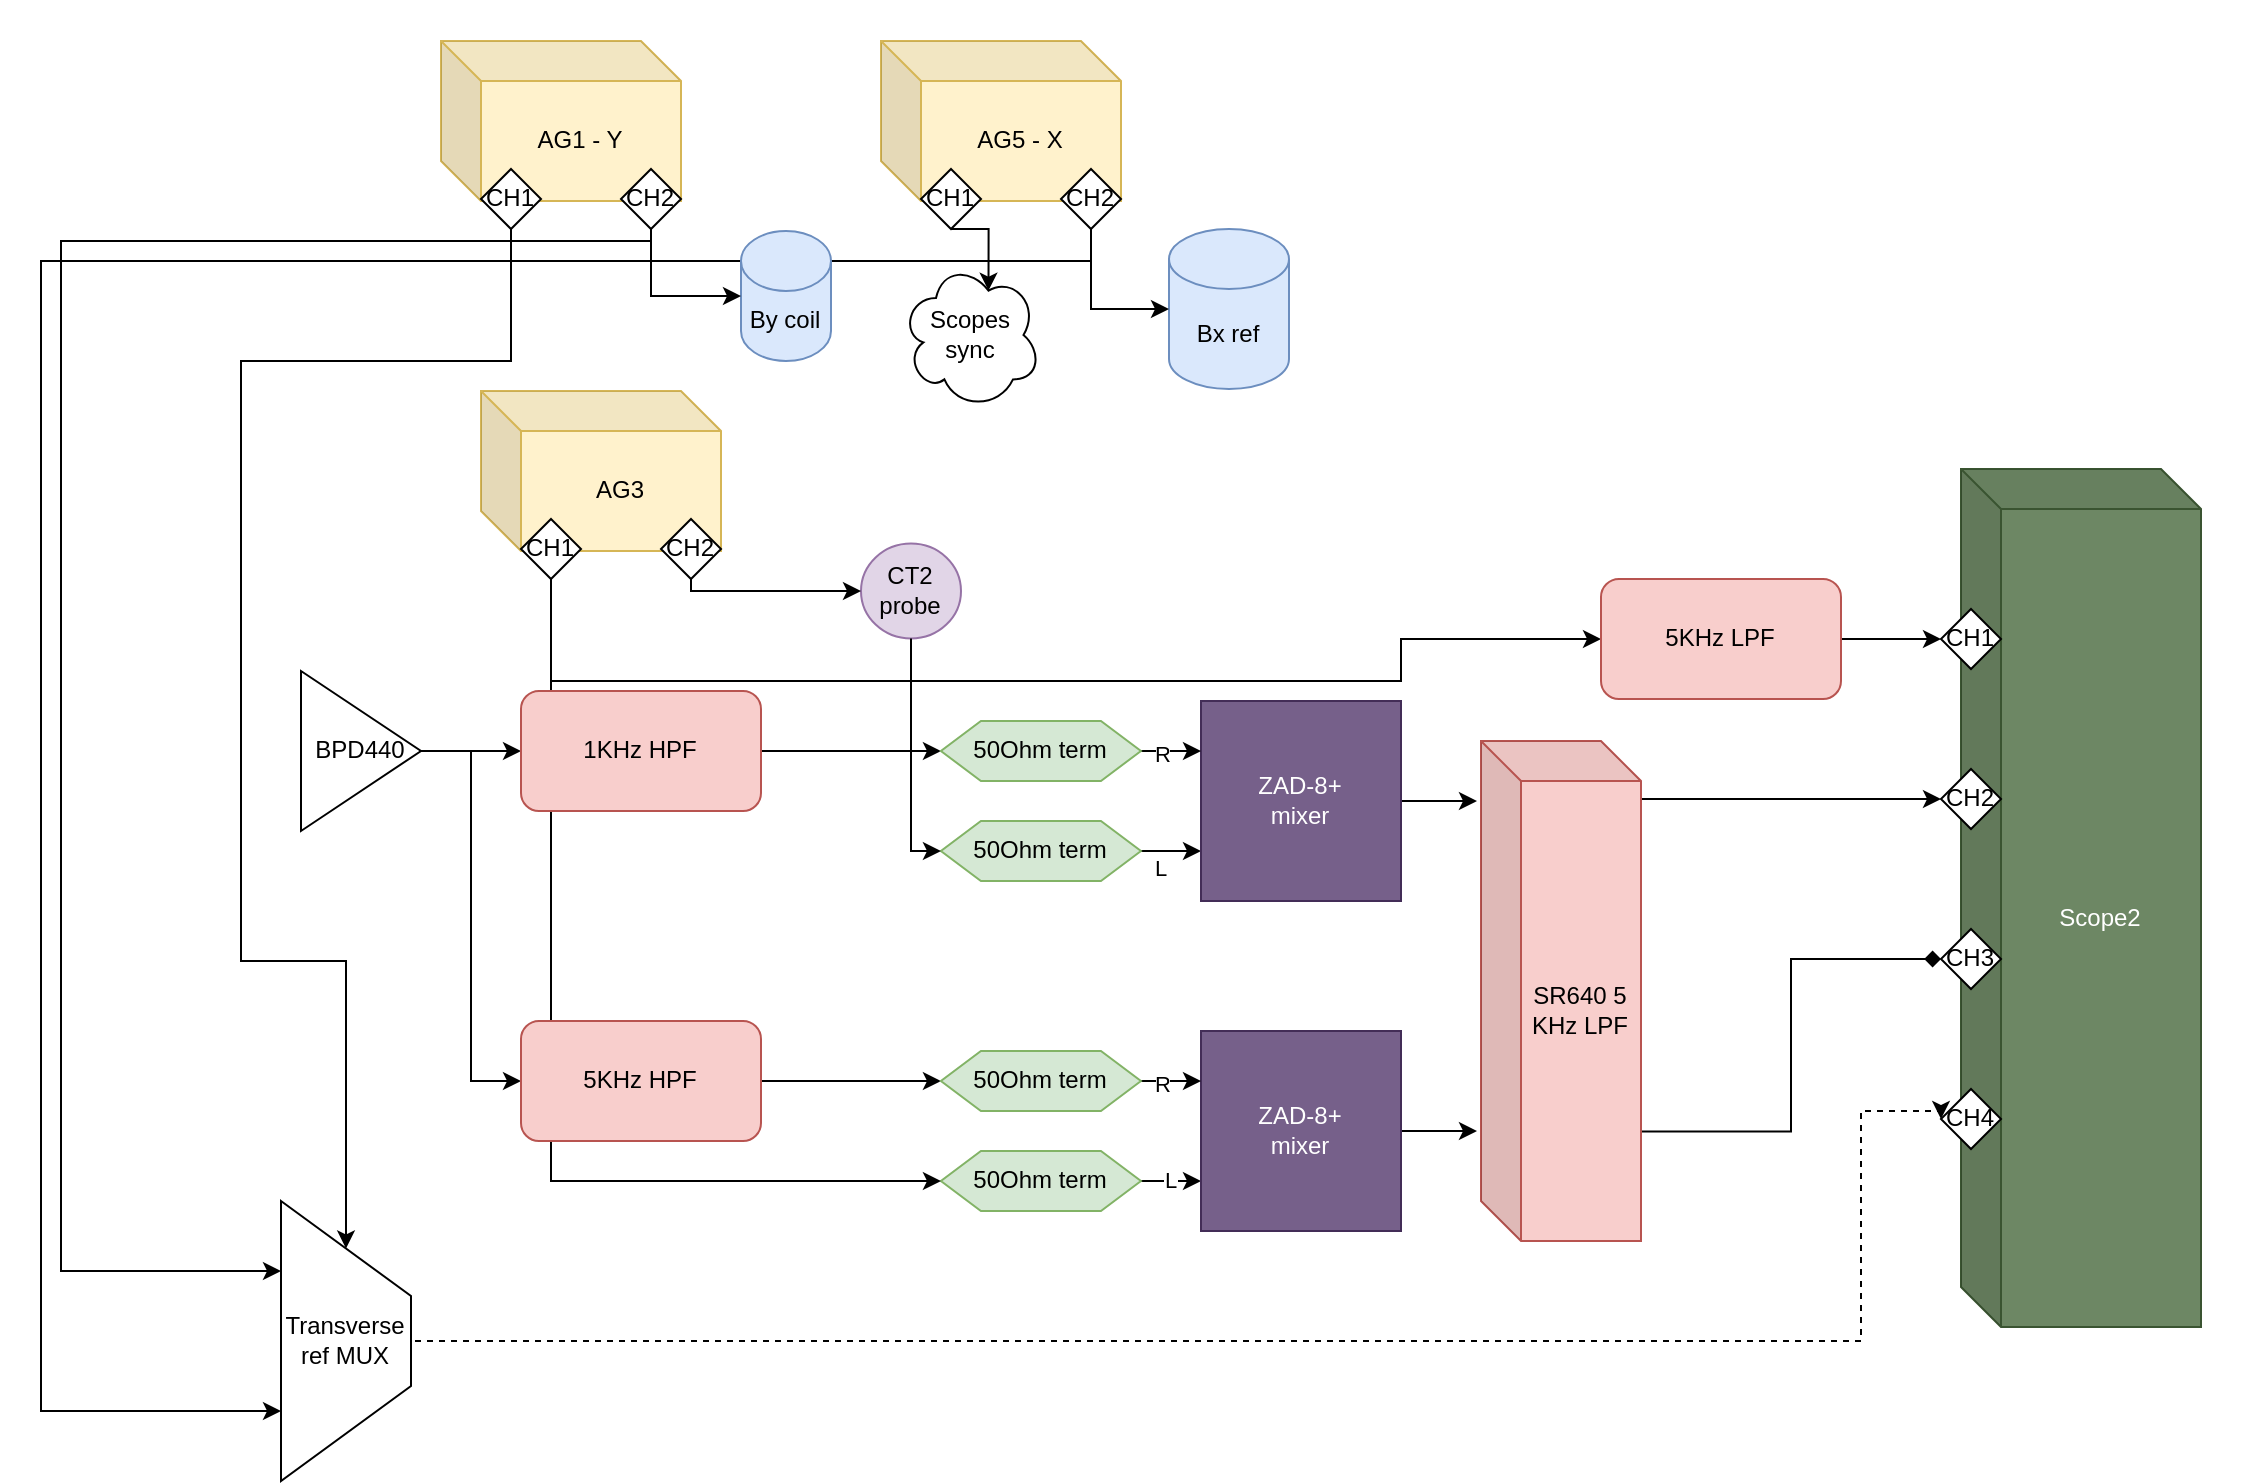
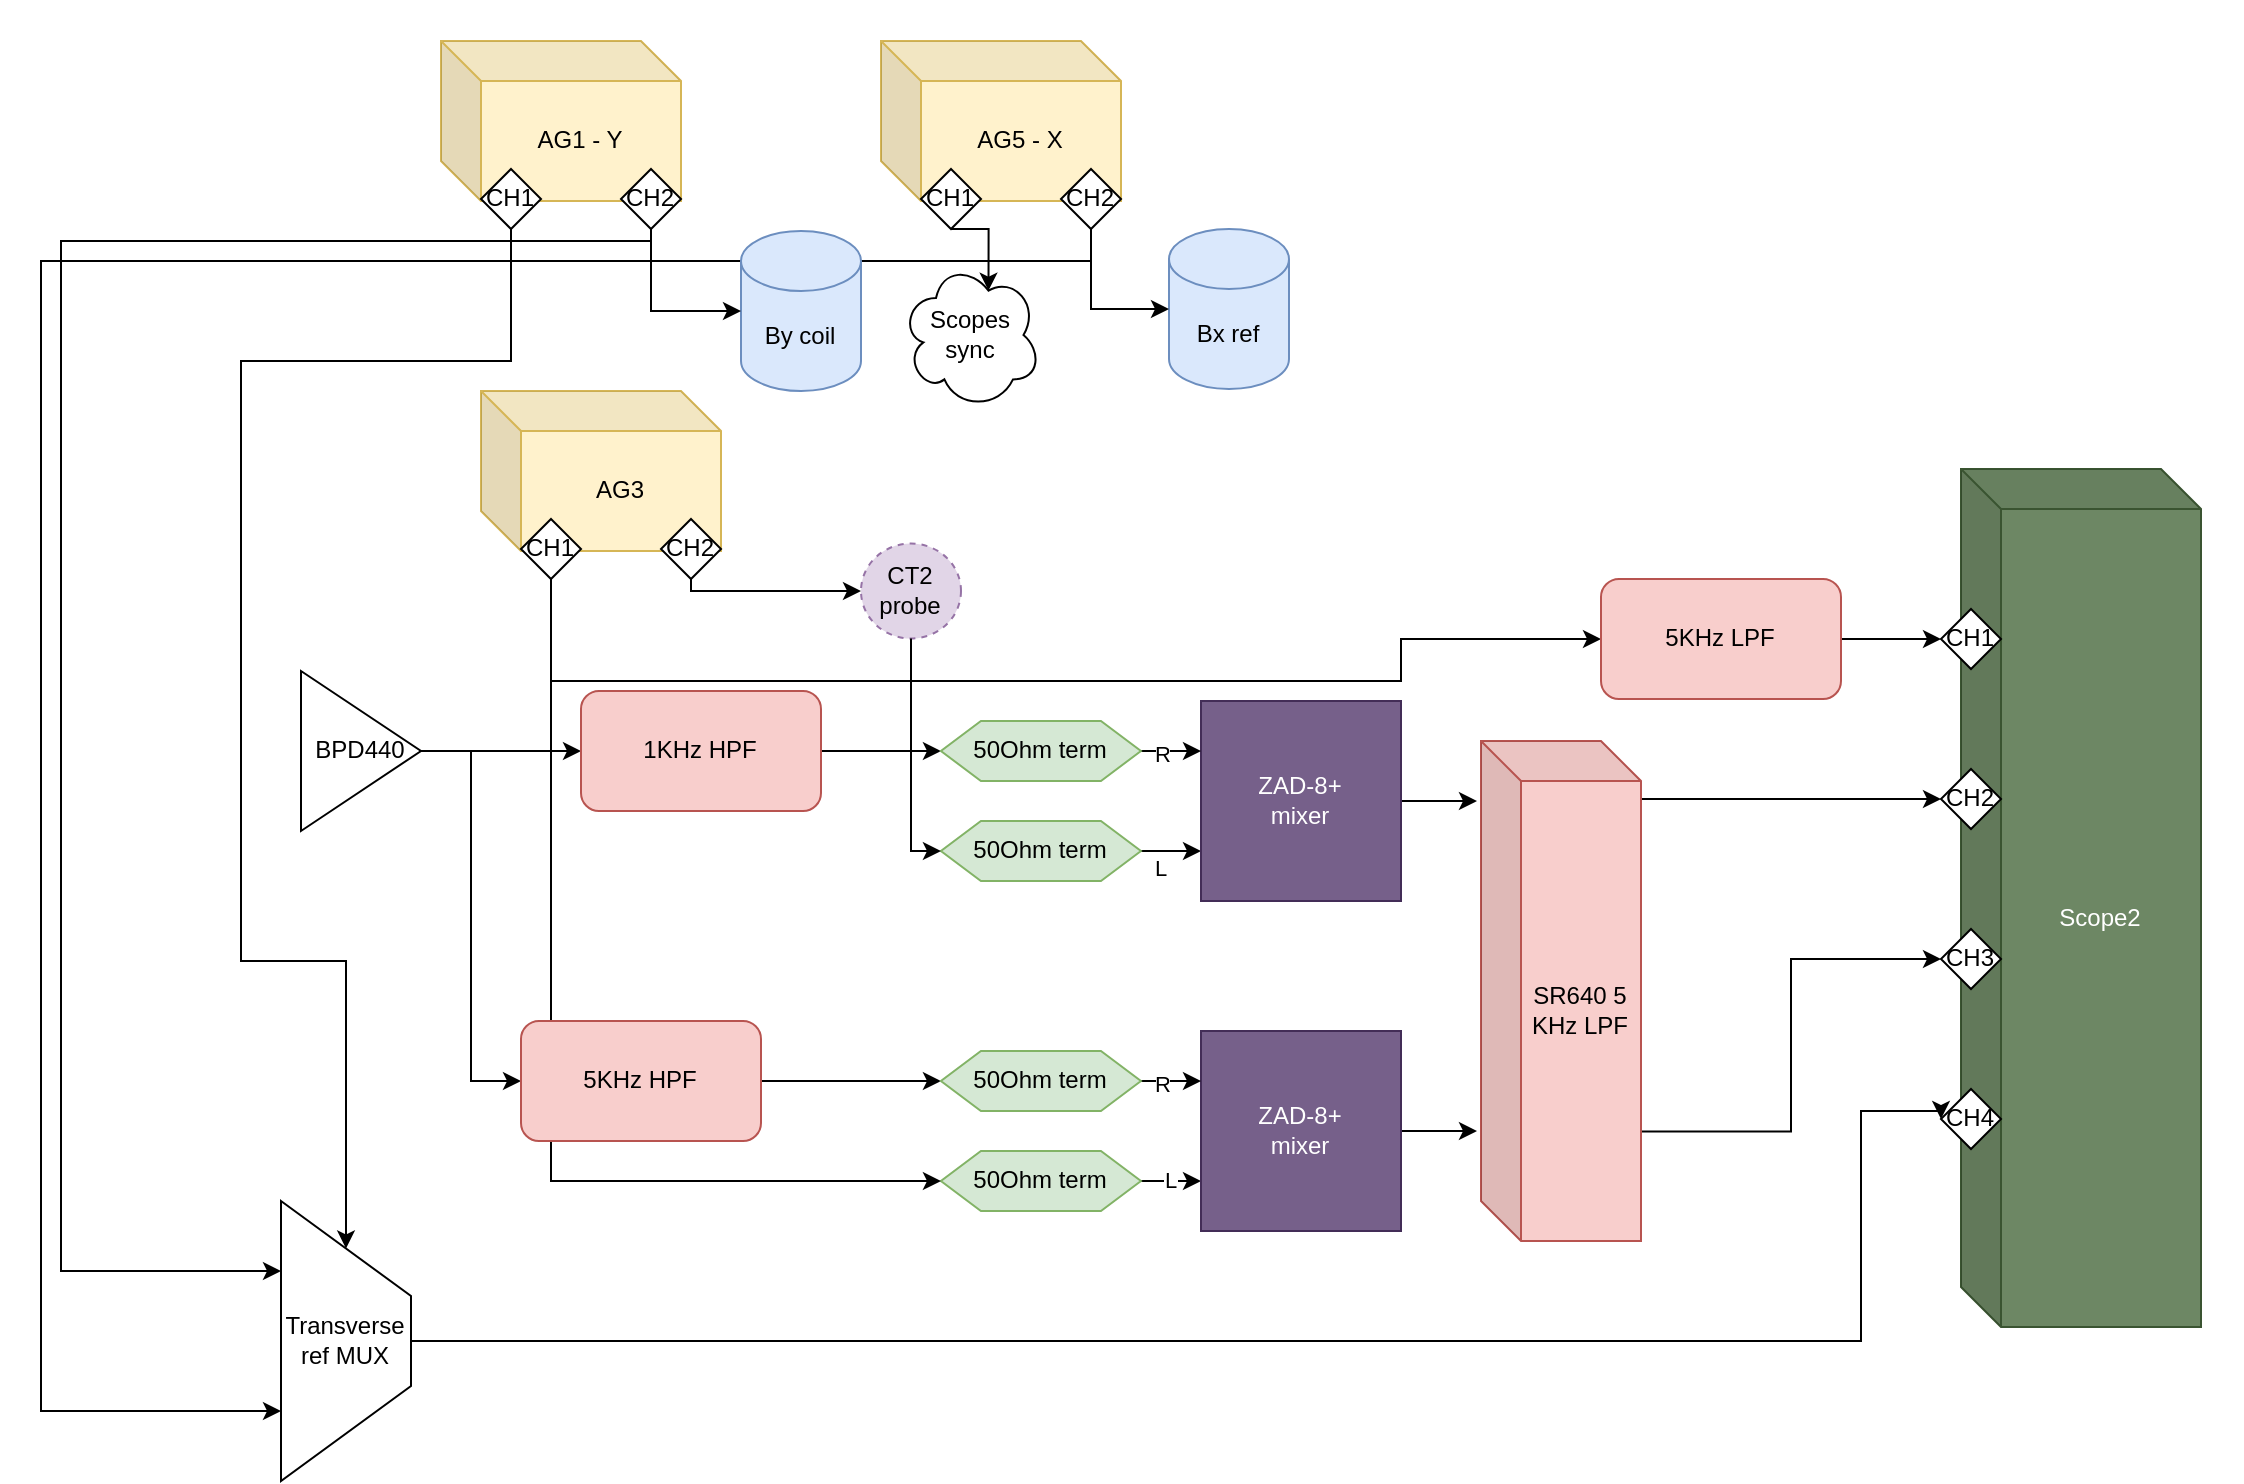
- <mxCell id="56" value="By coil" style="shape=cylinder3;whiteSpace=wrap;html=1;boundedLbl=1;backgroundOutline=1;size=15;fillColor=#dae8fc;strokeColor=#6c8ebf;" vertex="1" parent="1"><mxGeometry x="370" y="115" width="45" height="65" as="geometry" /></mxCell>
+ <mxCell id="56" value="By coil" style="shape=cylinder3;whiteSpace=wrap;html=1;boundedLbl=1;backgroundOutline=1;size=15;fillColor=#dae8fc;strokeColor=#6c8ebf;" vertex="1" parent="1"><mxGeometry x="370" y="115" width="60" height="80" as="geometry" /></mxCell>
- <mxCell id="6" value="CT2 probe" style="ellipse;whiteSpace=wrap;html=1;fillColor=#e1d5e7;strokeColor=#9673a6;" vertex="1" parent="1"><mxGeometry x="430" y="271.25" width="50" height="47.5" as="geometry" /></mxCell>
+ <mxCell id="6" value="CT2 probe" style="ellipse;whiteSpace=wrap;html=1;fillColor=#e1d5e7;strokeColor=#9673a6;dashed=1;" vertex="1" parent="1"><mxGeometry x="430" y="271.25" width="50" height="47.5" as="geometry" /></mxCell>
- <mxCell id="29" value="1KHz HPF" style="rounded=1;whiteSpace=wrap;html=1;glass=0;fillColor=#f8cecc;strokeColor=#b85450;" vertex="1" parent="1"><mxGeometry x="260" y="345" width="120" height="60" as="geometry" /></mxCell>
+ <mxCell id="29" value="1KHz HPF" style="rounded=1;whiteSpace=wrap;html=1;glass=0;fillColor=#f8cecc;strokeColor=#b85450;" vertex="1" parent="1"><mxGeometry x="290" y="345" width="120" height="60" as="geometry" /></mxCell>
- <mxCell id="41" style="edgeStyle=orthogonalEdgeStyle;rounded=0;orthogonalLoop=1;jettySize=auto;html=1;exitX=0.992;exitY=0.781;exitDx=0;exitDy=0;exitPerimeter=0;entryX=0;entryY=0.5;entryDx=0;entryDy=0;endArrow=diamond;" edge="1" parent="1" source="42" target="37"><mxGeometry relative="1" as="geometry" /></mxCell>
+ <mxCell id="41" style="edgeStyle=orthogonalEdgeStyle;rounded=0;orthogonalLoop=1;jettySize=auto;html=1;exitX=0.992;exitY=0.781;exitDx=0;exitDy=0;exitPerimeter=0;entryX=0;entryY=0.5;entryDx=0;entryDy=0;" edge="1" parent="1" source="42" target="37"><mxGeometry relative="1" as="geometry" /></mxCell>
- <mxCell id="39" style="edgeStyle=orthogonalEdgeStyle;rounded=0;orthogonalLoop=1;jettySize=auto;html=1;exitX=0.5;exitY=0;exitDx=0;exitDy=0;entryX=0;entryY=0.5;entryDx=0;entryDy=0;dashed=1;" edge="1" parent="1" source="61" target="38"><mxGeometry relative="1" as="geometry"><mxPoint x="210" y="670" as="sourcePoint" /><Array as="points"><mxPoint y="670" x="200" /><mxPoint x="930" y="670" /><mxPoint x="930" y="555" /><mxPoint x="970" y="555" /></Array></mxGeometry></mxCell>
+ <mxCell id="39" style="edgeStyle=orthogonalEdgeStyle;rounded=0;orthogonalLoop=1;jettySize=auto;html=1;exitX=0.5;exitY=0;exitDx=0;exitDy=0;entryX=0;entryY=0.5;entryDx=0;entryDy=0;" edge="1" parent="1" source="61" target="38"><mxGeometry relative="1" as="geometry"><mxPoint x="210" y="670" as="sourcePoint" /><Array as="points"><mxPoint y="670" x="200" /><mxPoint x="930" y="670" /><mxPoint x="930" y="555" /><mxPoint x="970" y="555" /></Array></mxGeometry></mxCell>
